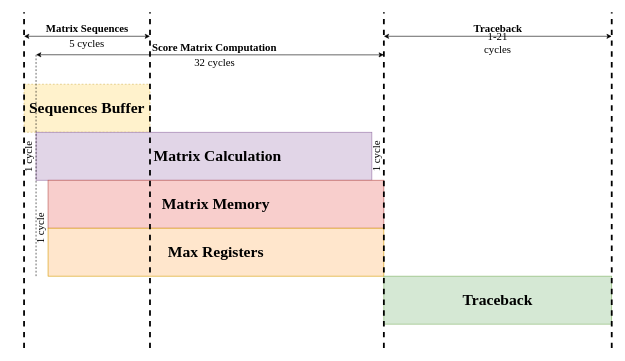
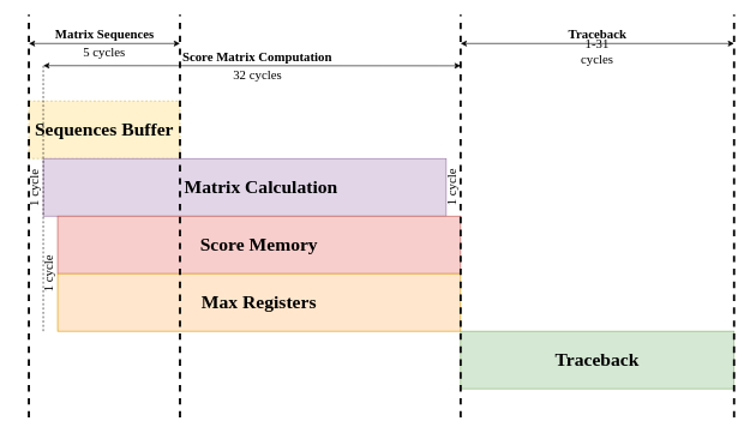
- <mxCell id="19" value="&lt;font face=&quot;Garamond&quot; style=&quot;font-size: 18px;&quot;&gt;&lt;span style=&quot;font-size: 18px;&quot;&gt;1-21 cycles&lt;/span&gt;&lt;/font&gt;" style="text;html=1;strokeColor=none;fillColor=none;align=center;verticalAlign=middle;whiteSpace=wrap;rounded=0;fontSize=18;" vertex="1" parent="1"><mxGeometry x="789" y="52" width="80" height="40" as="geometry" /></mxCell>
+ <mxCell id="19" value="&lt;font face=&quot;Garamond&quot; style=&quot;font-size: 18px;&quot;&gt;&lt;span style=&quot;font-size: 18px;&quot;&gt;1-31 cycles&lt;/span&gt;&lt;/font&gt;" style="text;html=1;strokeColor=none;fillColor=none;align=center;verticalAlign=middle;whiteSpace=wrap;rounded=0;fontSize=18;" vertex="1" parent="1"><mxGeometry x="789" y="52" width="80" height="40" as="geometry" /></mxCell>
- <mxCell id="4" value="&lt;font size=&quot;1&quot; face=&quot;Garamond&quot;&gt;&lt;b style=&quot;font-size: 26px;&quot;&gt;Matrix Memory&lt;/b&gt;&lt;/font&gt;" style="rounded=0;whiteSpace=wrap;html=1;fillColor=#f8cecc;strokeColor=#b85450;" parent="1" vertex="1"><mxGeometry x="79" y="300" width="560" height="80" as="geometry" /></mxCell>
+ <mxCell id="4" value="&lt;font size=&quot;1&quot; face=&quot;Garamond&quot;&gt;&lt;b style=&quot;font-size: 26px;&quot;&gt;Score Memory&lt;/b&gt;&lt;/font&gt;" style="rounded=0;whiteSpace=wrap;html=1;fillColor=#f8cecc;strokeColor=#b85450;" parent="1" vertex="1"><mxGeometry x="79" y="300" width="560" height="80" as="geometry" /></mxCell>
